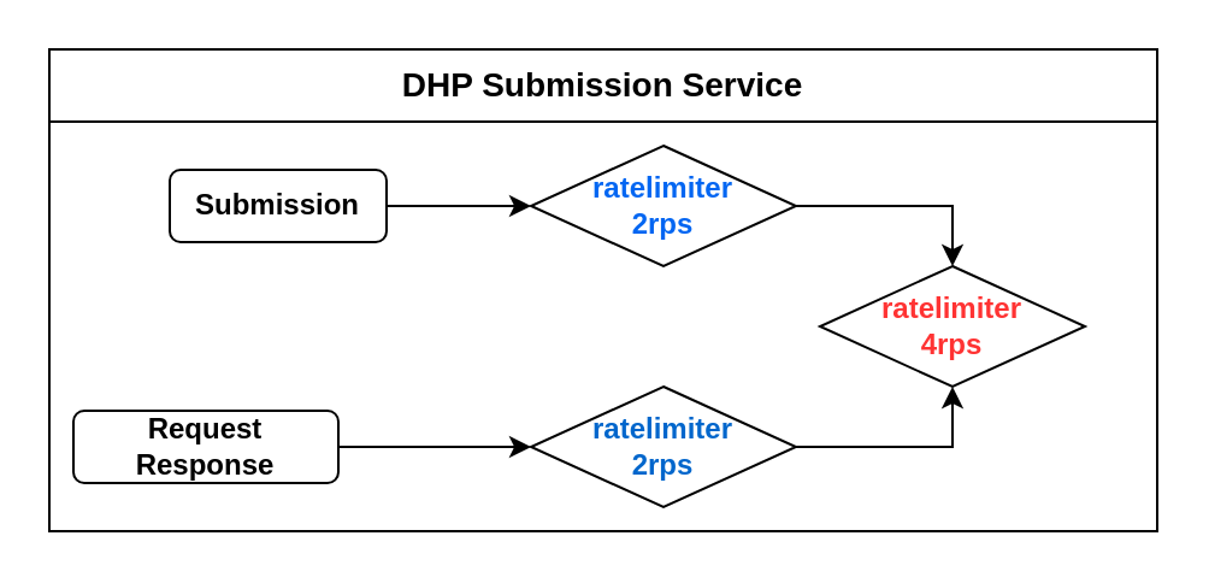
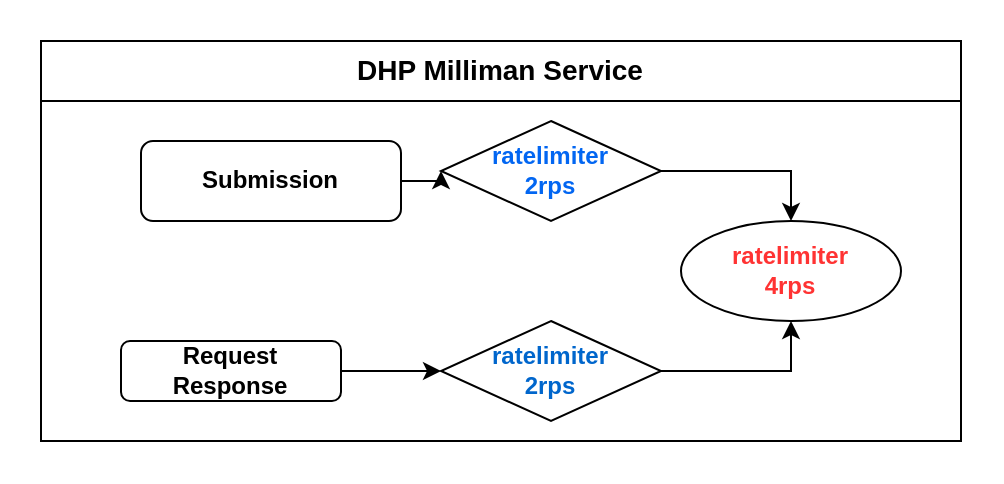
- <mxCell id="2" value="&lt;font style=&quot;font-size: 14px;&quot;&gt;DHP Submission Service&lt;/font&gt;" style="swimlane;whiteSpace=wrap;html=1;startSize=30;" vertex="1" parent="1"><mxGeometry x="20" y="20" width="460" height="200" as="geometry"><mxRectangle x="210" y="120" width="140" height="30" as="alternateBounds" /></mxGeometry></mxCell>
+ <mxCell id="2" value="&lt;font style=&quot;font-size: 14px;&quot;&gt;DHP Milliman Service&lt;/font&gt;" style="swimlane;whiteSpace=wrap;html=1;startSize=30;" vertex="1" parent="1"><mxGeometry x="20" y="20" width="460" height="200" as="geometry"><mxRectangle x="210" y="120" width="140" height="30" as="alternateBounds" /></mxGeometry></mxCell>
- <mxCell id="4" value="&lt;b&gt;Submission&lt;/b&gt;" style="rounded=1;whiteSpace=wrap;html=1;" vertex="1" parent="2"><mxGeometry x="50" y="50" width="90" height="30" as="geometry" /></mxCell>
+ <mxCell id="4" value="&lt;b&gt;Submission&lt;/b&gt;" style="rounded=1;whiteSpace=wrap;html=1;" vertex="1" parent="2"><mxGeometry x="50" y="50" width="130" height="40" as="geometry" /></mxCell>
- <mxCell id="11" value="&lt;b&gt;&lt;font color=&quot;#ff3333&quot;&gt;ratelimiter&lt;br&gt;4rps&lt;/font&gt;&lt;/b&gt;" style="rhombus;whiteSpace=wrap;html=1;" vertex="1" parent="2"><mxGeometry x="320" y="90" width="110" height="50" as="geometry" /></mxCell>
+ <mxCell id="11" value="&lt;b&gt;&lt;font color=&quot;#ff3333&quot;&gt;ratelimiter&lt;br&gt;4rps&lt;/font&gt;&lt;/b&gt;" style="ellipse;whiteSpace=wrap;html=1;" vertex="1" parent="2"><mxGeometry x="320" y="90" width="110" height="50" as="geometry" /></mxCell>
- <mxCell id="6" value="&lt;b&gt;Request Response&lt;/b&gt;" style="rounded=1;whiteSpace=wrap;html=1;" vertex="1" parent="2"><mxGeometry x="10" y="150" width="110" height="30" as="geometry" /></mxCell>
+ <mxCell id="6" value="&lt;b&gt;Request Response&lt;/b&gt;" style="rounded=1;whiteSpace=wrap;html=1;" vertex="1" parent="2"><mxGeometry x="40" y="150" width="110" height="30" as="geometry" /></mxCell>
